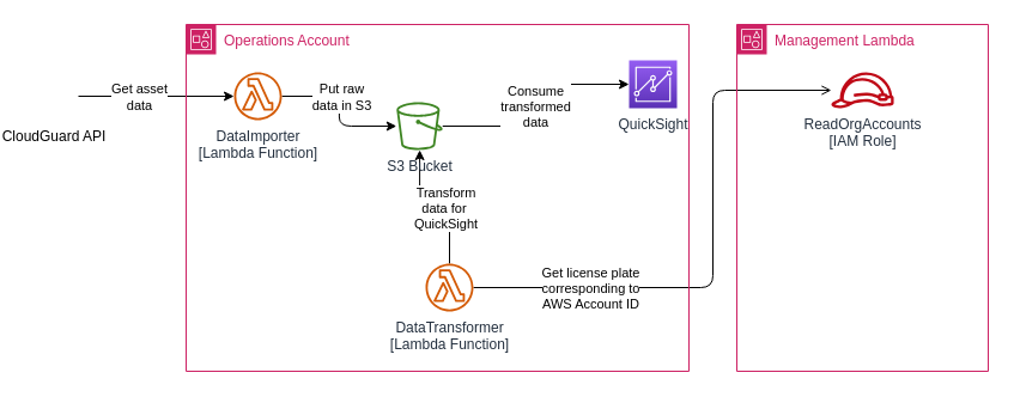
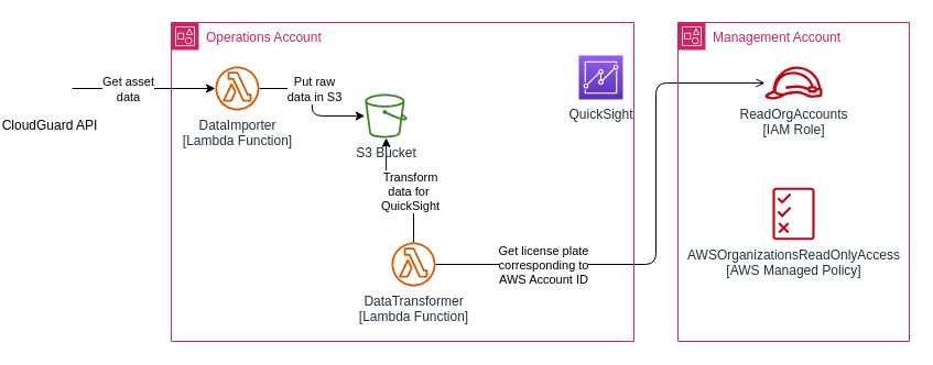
- <mxCell id="17" value="Management Lambda" style="points=[[0,0],[0.25,0],[0.5,0],[0.75,0],[1,0],[1,0.25],[1,0.5],[1,0.75],[1,1],[0.75,1],[0.5,1],[0.25,1],[0,1],[0,0.75],[0,0.5],[0,0.25]];outlineConnect=0;gradientColor=none;html=1;whiteSpace=wrap;fontSize=12;fontStyle=0;container=1;pointerEvents=0;collapsible=0;recursiveResize=0;shape=mxgraph.aws4.group;grIcon=mxgraph.aws4.group_account;strokeColor=#CD2264;fillColor=none;verticalAlign=top;align=left;spacingLeft=30;fontColor=#CD2264;dashed=0;" parent="1" vertex="1"><mxGeometry x="610" y="20" width="210" height="290" as="geometry" /></mxCell>
+ <mxCell id="17" value="Management Account" style="points=[[0,0],[0.25,0],[0.5,0],[0.75,0],[1,0],[1,0.25],[1,0.5],[1,0.75],[1,1],[0.75,1],[0.5,1],[0.25,1],[0,1],[0,0.75],[0,0.5],[0,0.25]];outlineConnect=0;gradientColor=none;html=1;whiteSpace=wrap;fontSize=12;fontStyle=0;container=1;pointerEvents=0;collapsible=0;recursiveResize=0;shape=mxgraph.aws4.group;grIcon=mxgraph.aws4.group_account;strokeColor=#CD2264;fillColor=none;verticalAlign=top;align=left;spacingLeft=30;fontColor=#CD2264;dashed=0;" parent="1" vertex="1"><mxGeometry x="610" y="20" width="210" height="290" as="geometry" /></mxCell>
- <mxCell id="10" style="edgeStyle=orthogonalEdgeStyle;rounded=1;orthogonalLoop=1;jettySize=auto;html=1;" parent="1" source="12" target="20" edge="1"><mxGeometry relative="1" as="geometry" /></mxCell>
- <mxCell id="11" value="Consume&lt;br&gt;transformed&lt;br&gt;data" style="edgeLabel;html=1;align=center;verticalAlign=middle;resizable=0;points=[];" parent="10" vertex="1" connectable="0"><mxGeometry x="-0.012" y="1" relative="1" as="geometry"><mxPoint as="offset" /></mxGeometry></mxCell>
+ <mxCell id="19" value="AWSOrganizationsReadOnlyAccess&lt;br&gt;[AWS Managed Policy]" style="sketch=0;outlineConnect=0;fontColor=#232F3E;gradientColor=none;fillColor=#BF0816;strokeColor=none;dashed=0;verticalLabelPosition=bottom;verticalAlign=top;align=center;html=1;fontSize=12;fontStyle=0;aspect=fixed;pointerEvents=1;shape=mxgraph.aws4.permissions;" parent="1" vertex="1"><mxGeometry x="695.92" y="170" width="38.15" height="48" as="geometry" /></mxCell>
